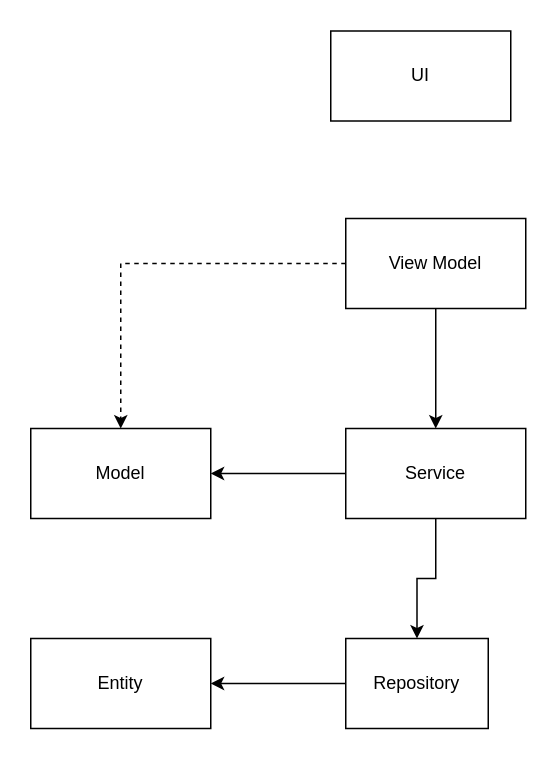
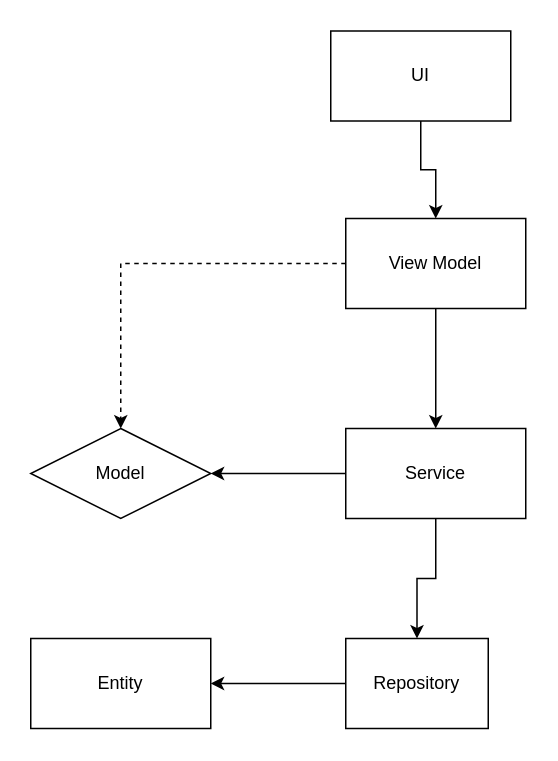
+ <mxCell id="2" value="" style="edgeStyle=orthogonalEdgeStyle;rounded=0;orthogonalLoop=1;jettySize=auto;html=1;" parent="1" source="3" target="6" edge="1"><mxGeometry relative="1" as="geometry" /></mxCell>
- <mxCell id="12" value="Model" style="rounded=0;whiteSpace=wrap;html=1;" parent="1" vertex="1"><mxGeometry x="20" y="285" width="120" height="60" as="geometry" /></mxCell>
+ <mxCell id="12" value="Model" style="rhombus;whiteSpace=wrap;html=1;" parent="1" vertex="1"><mxGeometry x="20" y="285" width="120" height="60" as="geometry" /></mxCell>
